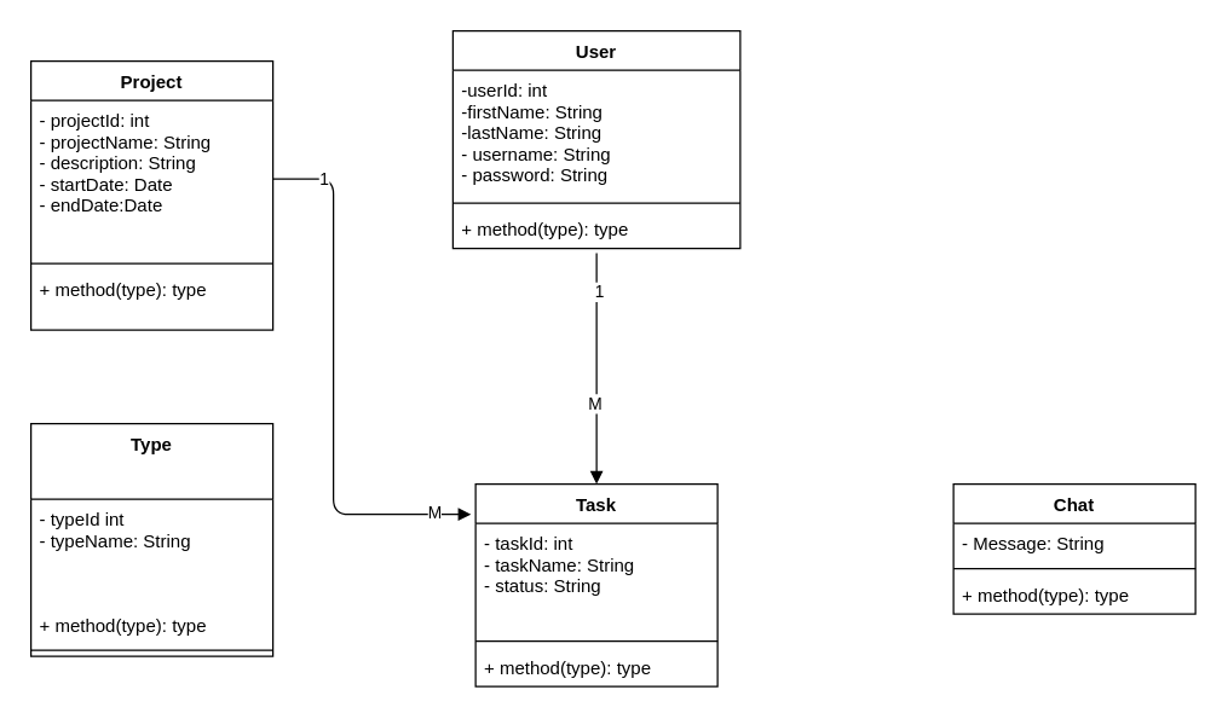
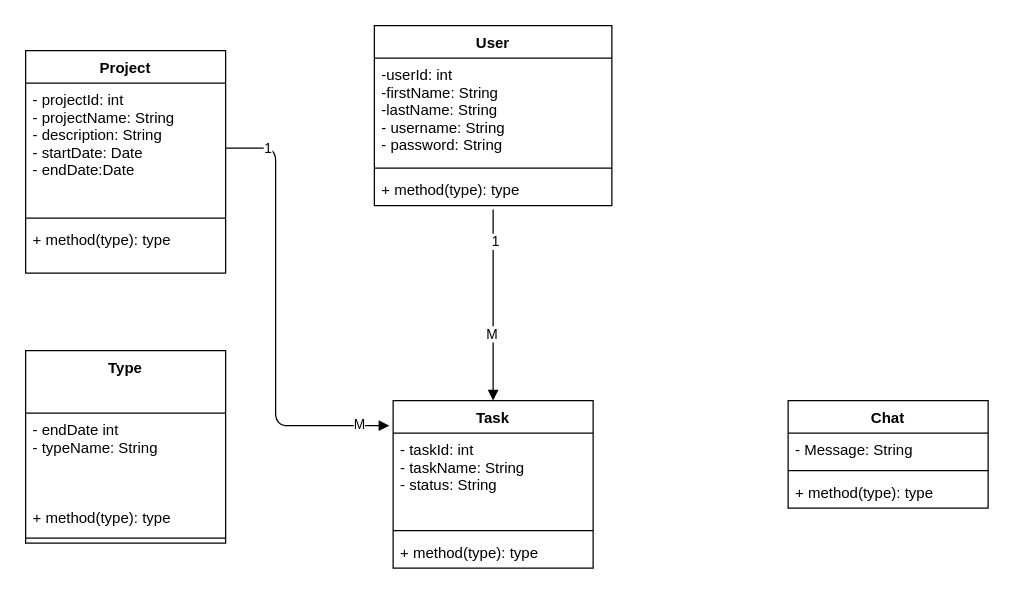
- <mxCell id="7" value="- typeId int&#10;- typeName: String" style="text;strokeColor=none;fillColor=none;align=left;verticalAlign=top;spacingLeft=4;spacingRight=4;overflow=hidden;rotatable=0;points=[[0,0.5],[1,0.5]];portConstraint=eastwest;" parent="6" vertex="1"><mxGeometry y="50" width="160" height="70" as="geometry" /></mxCell>
+ <mxCell id="7" value="- endDate int&#10;- typeName: String" style="text;strokeColor=none;fillColor=none;align=left;verticalAlign=top;spacingLeft=4;spacingRight=4;overflow=hidden;rotatable=0;points=[[0,0.5],[1,0.5]];portConstraint=eastwest;" parent="6" vertex="1"><mxGeometry y="50" width="160" height="70" as="geometry" /></mxCell>
